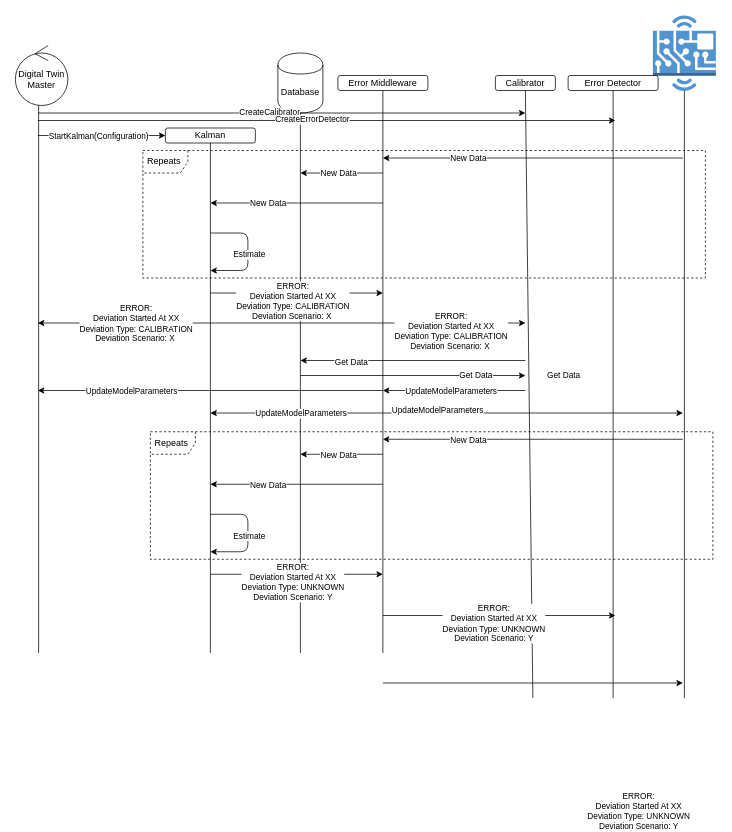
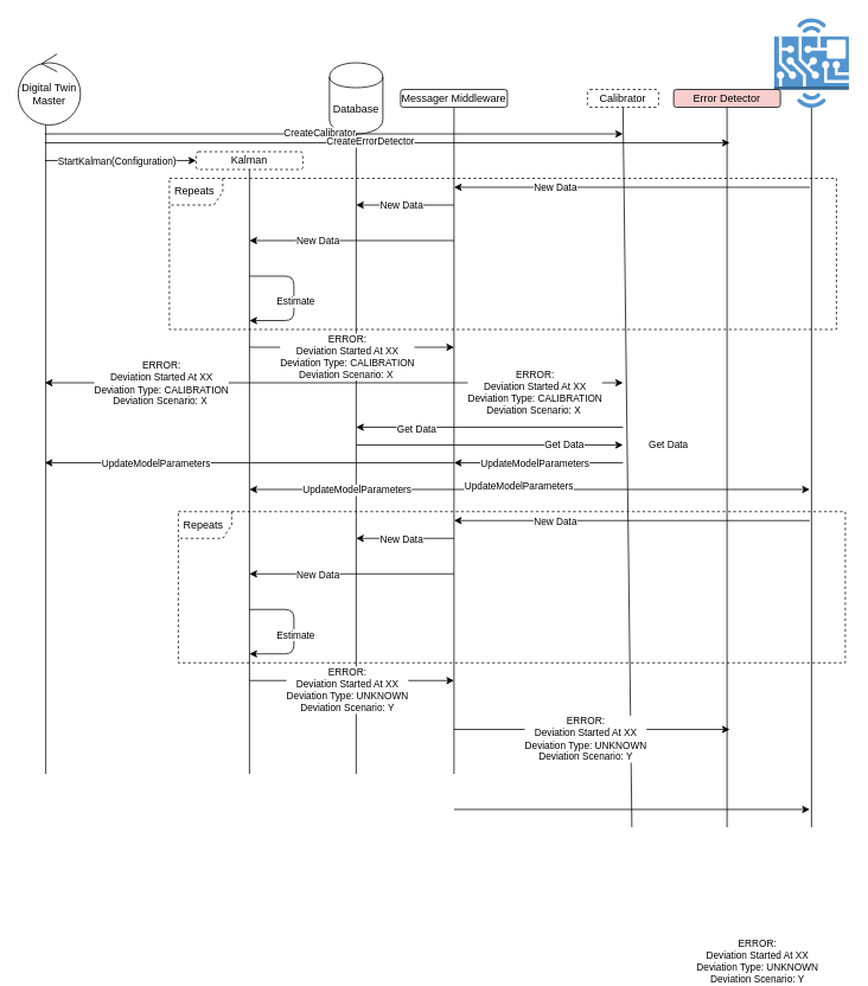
- <mxCell id="16" value="Error Middleware" style="rounded=1;whiteSpace=wrap;html=1;" vertex="1" parent="1"><mxGeometry x="450" y="100" width="120" height="20" as="geometry" /></mxCell>
+ <mxCell id="16" value="Messager Middleware" style="rounded=1;whiteSpace=wrap;html=1;" vertex="1" parent="1"><mxGeometry x="450" y="100" width="120" height="20" as="geometry" /></mxCell>
- <mxCell id="22" value="Calibrator" style="rounded=1;whiteSpace=wrap;html=1;" vertex="1" parent="1"><mxGeometry x="660" y="100" width="80" height="20" as="geometry" /></mxCell>
+ <mxCell id="22" value="Calibrator" style="rounded=1;whiteSpace=wrap;html=1;dashed=1;" vertex="1" parent="1"><mxGeometry x="660" y="100" width="80" height="20" as="geometry" /></mxCell>
- <mxCell id="57" value="Error Detector" style="rounded=1;whiteSpace=wrap;html=1;" vertex="1" parent="1"><mxGeometry x="757" y="100" width="120" height="20" as="geometry" /></mxCell>
+ <mxCell id="57" value="Error Detector" style="rounded=1;whiteSpace=wrap;html=1;fillColor=#f8cecc;" vertex="1" parent="1"><mxGeometry x="757" y="100" width="120" height="20" as="geometry" /></mxCell>
- <mxCell id="6" value="Kalman" style="rounded=1;whiteSpace=wrap;html=1;" vertex="1" parent="1"><mxGeometry x="220" y="170" width="120" height="20" as="geometry" /></mxCell>
+ <mxCell id="6" value="Kalman" style="rounded=1;whiteSpace=wrap;html=1;dashed=1;" vertex="1" parent="1"><mxGeometry x="220" y="170" width="120" height="20" as="geometry" /></mxCell>
